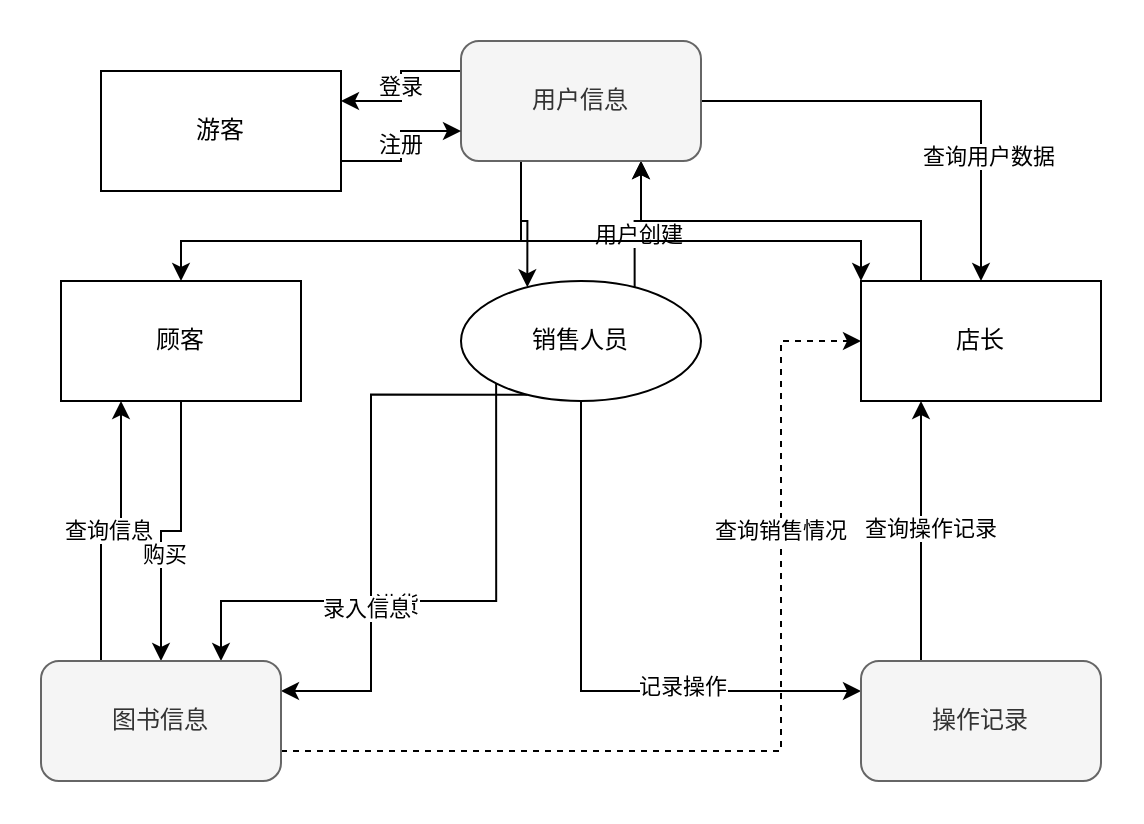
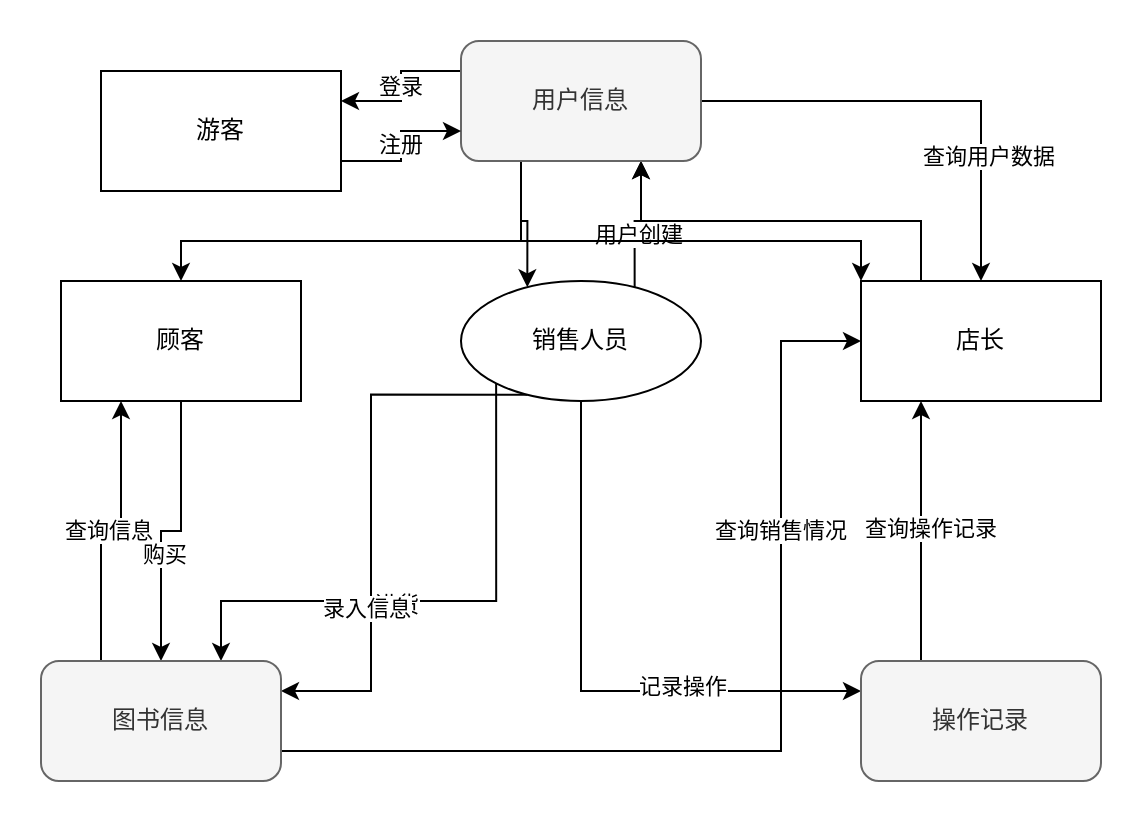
- <mxCell id="21" style="edgeStyle=orthogonalEdgeStyle;rounded=0;orthogonalLoop=1;jettySize=auto;html=1;exitX=1;exitY=0.75;exitDx=0;exitDy=0;entryX=0;entryY=0.5;entryDx=0;entryDy=0;dashed=1;" parent="1" source="23" target="6" edge="1"><mxGeometry relative="1" as="geometry"><mxPoint x="390" y="170" as="targetPoint" /><Array as="points"><mxPoint x="390" y="375" /><mxPoint x="390" y="170" /></Array></mxGeometry></mxCell>
+ <mxCell id="21" style="edgeStyle=orthogonalEdgeStyle;rounded=0;orthogonalLoop=1;jettySize=auto;html=1;exitX=1;exitY=0.75;exitDx=0;exitDy=0;entryX=0;entryY=0.5;entryDx=0;entryDy=0;" parent="1" source="23" target="6" edge="1"><mxGeometry relative="1" as="geometry"><mxPoint x="390" y="170" as="targetPoint" /><Array as="points"><mxPoint x="390" y="375" /><mxPoint x="390" y="170" /></Array></mxGeometry></mxCell>
